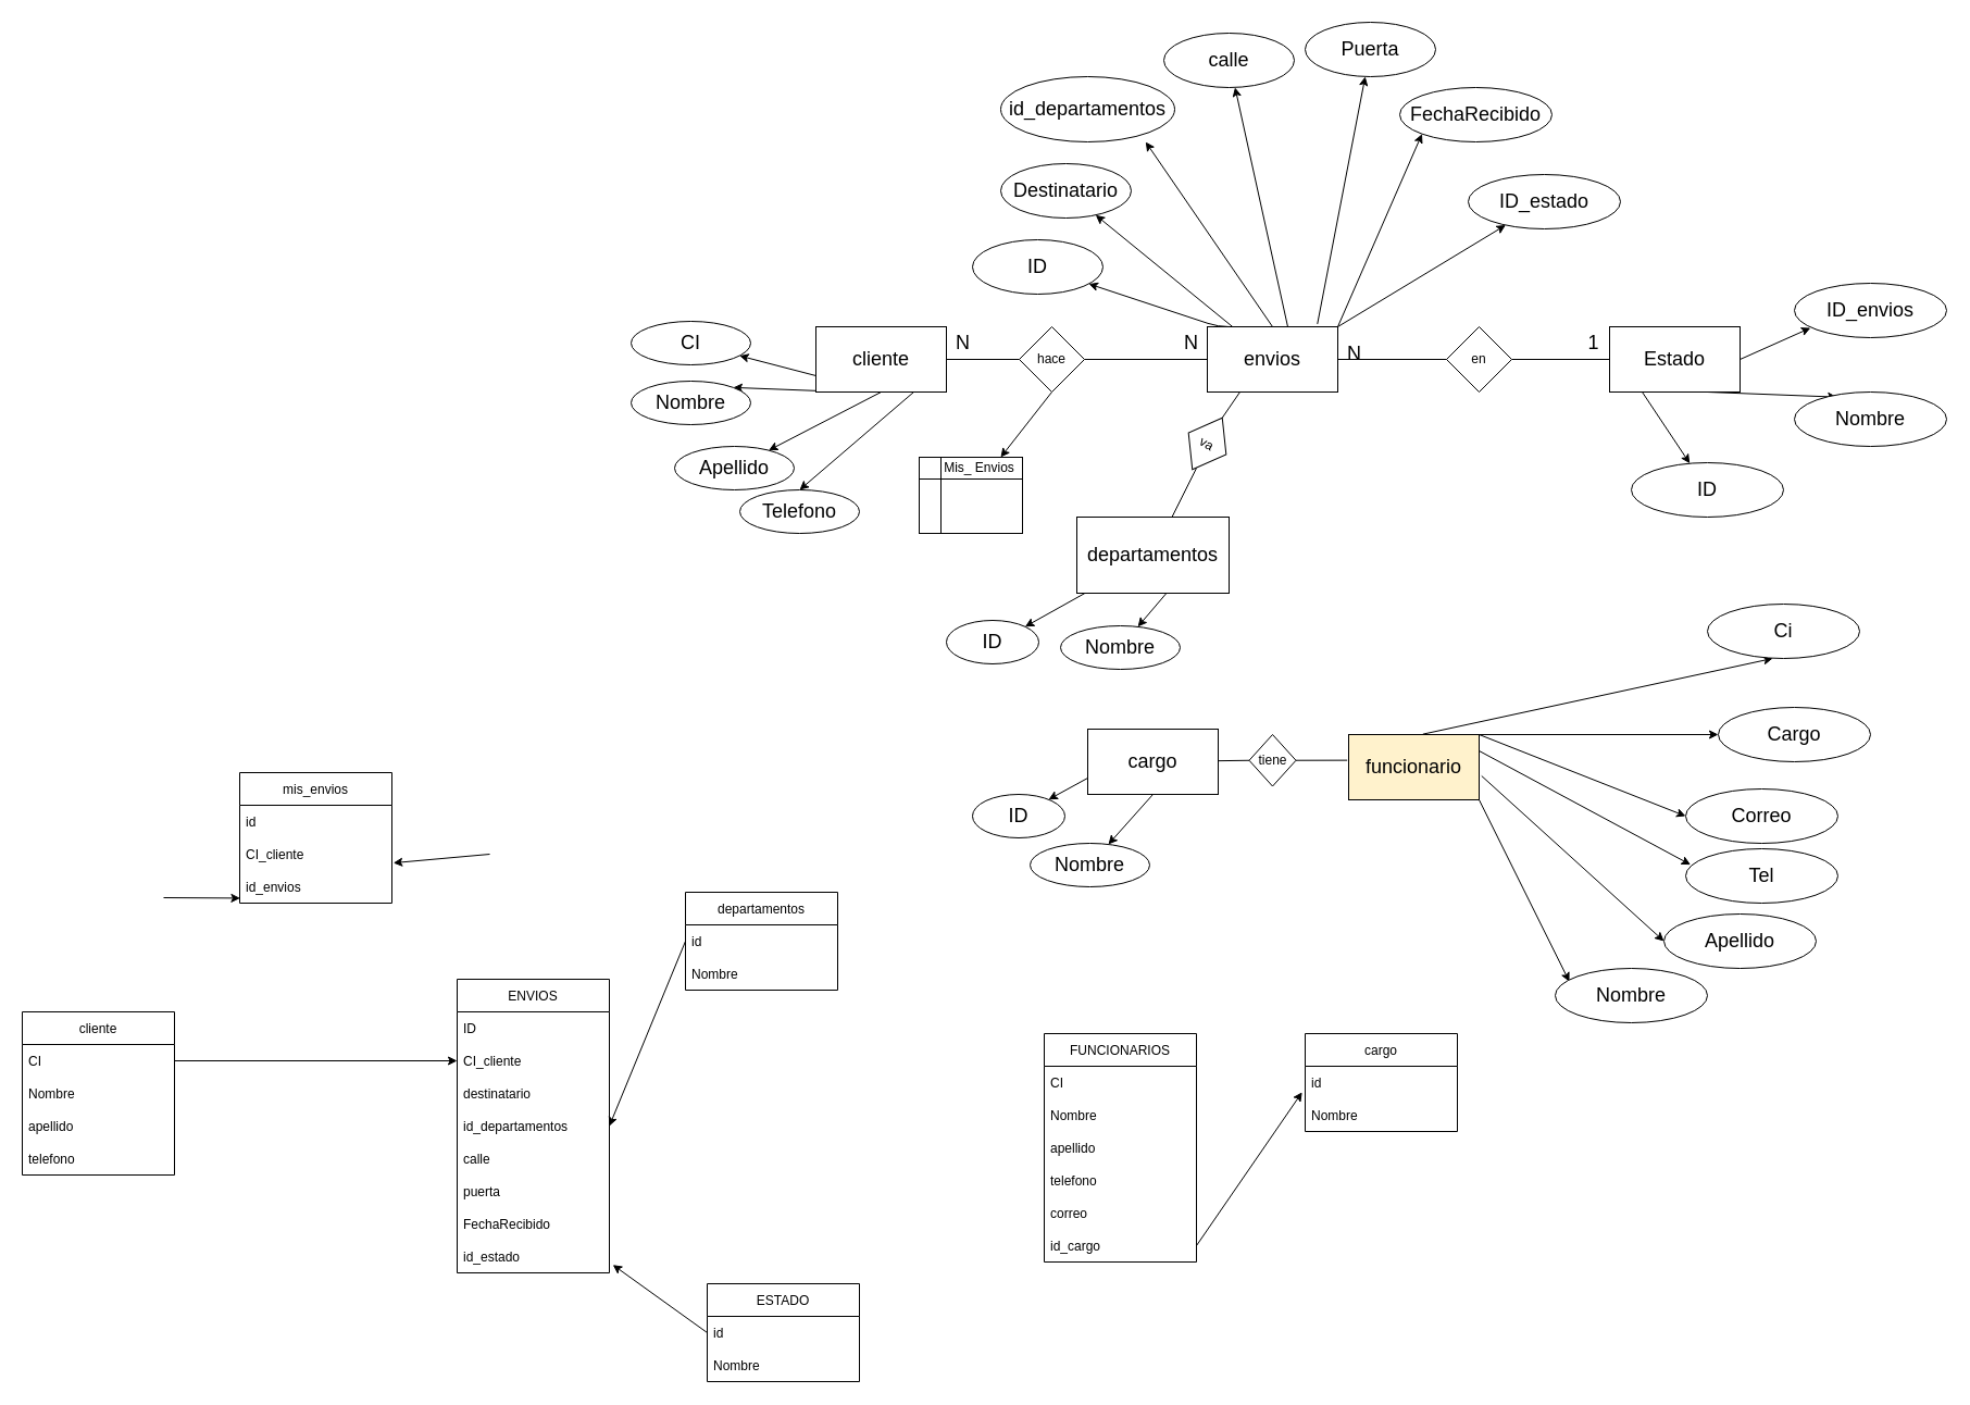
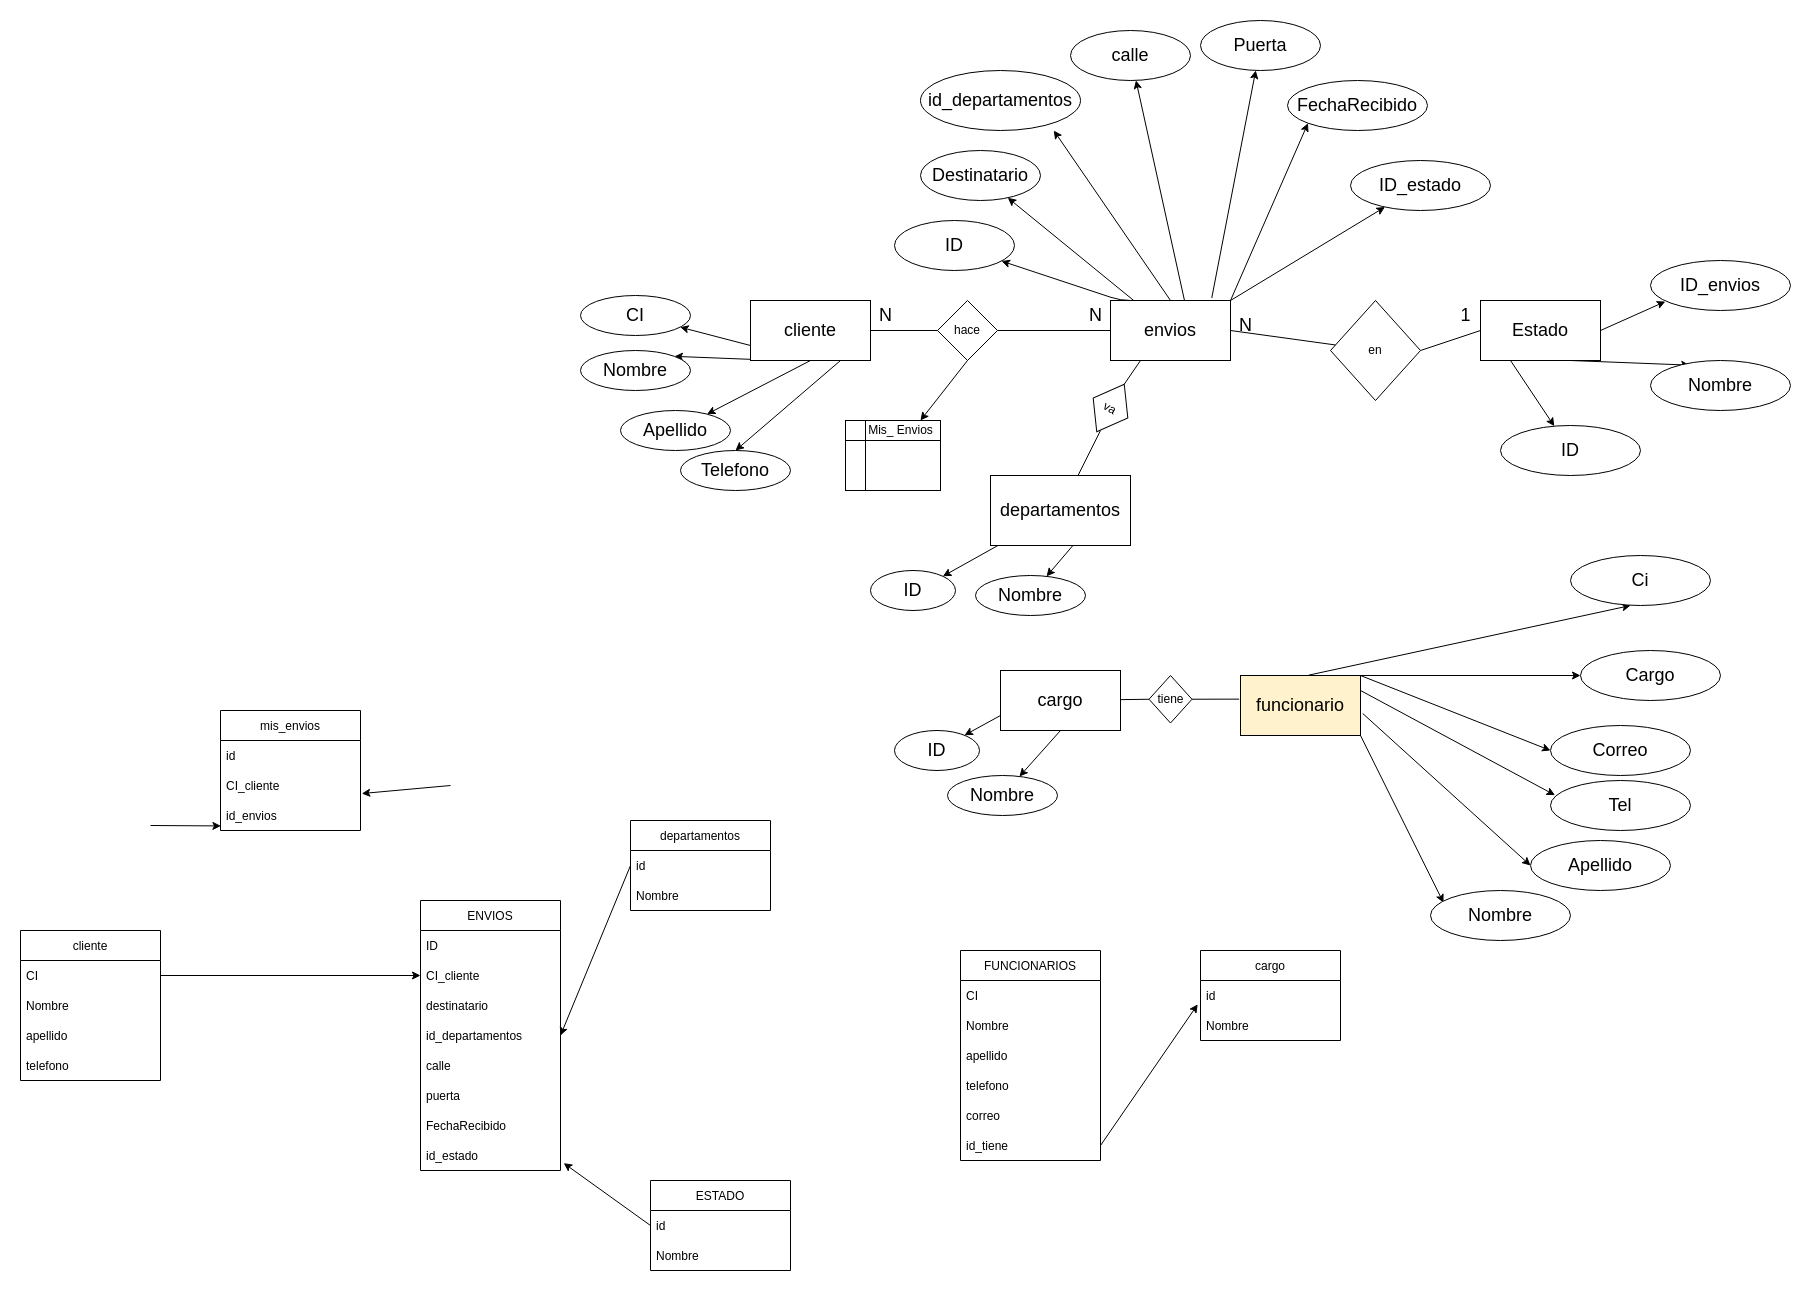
- <mxCell id="24" value="en" style="rhombus;whiteSpace=wrap;html=1;" parent="1" vertex="1"><mxGeometry x="1330" y="300" width="60" height="60" as="geometry" /></mxCell>
+ <mxCell id="24" value="en" style="rhombus;whiteSpace=wrap;html=1;" parent="1" vertex="1"><mxGeometry x="1330" y="300" width="90" height="100" as="geometry" /></mxCell>
- <mxCell id="91" value="id_cargo" style="text;strokeColor=none;fillColor=none;align=left;verticalAlign=middle;spacingLeft=4;spacingRight=4;overflow=hidden;points=[[0,0.5],[1,0.5]];portConstraint=eastwest;rotatable=0;" parent="85" vertex="1"><mxGeometry y="180" width="140" height="30" as="geometry" /></mxCell>
+ <mxCell id="91" value="id_tiene" style="text;strokeColor=none;fillColor=none;align=left;verticalAlign=middle;spacingLeft=4;spacingRight=4;overflow=hidden;points=[[0,0.5],[1,0.5]];portConstraint=eastwest;rotatable=0;" parent="85" vertex="1"><mxGeometry y="180" width="140" height="30" as="geometry" /></mxCell>
